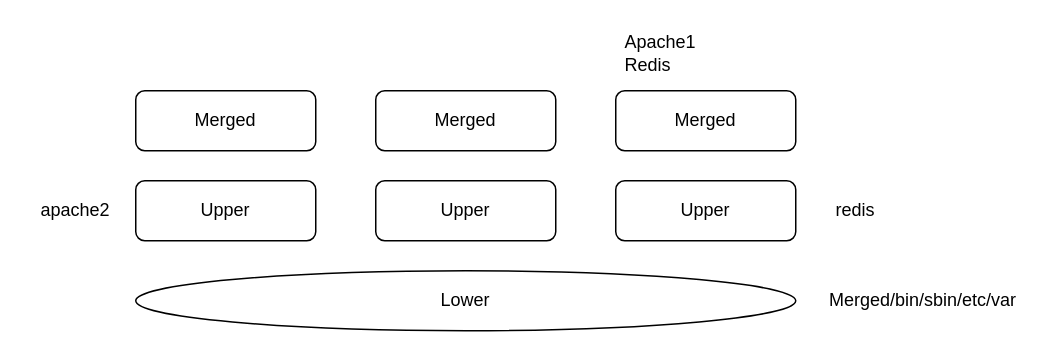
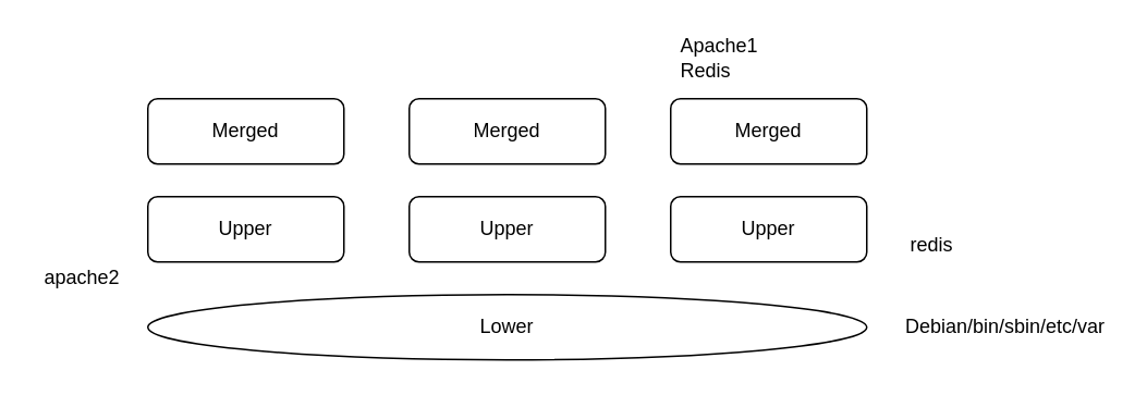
- <mxCell id="12" value="apache2" style="text;html=1;strokeColor=none;fillColor=none;align=center;verticalAlign=middle;whiteSpace=wrap;rounded=0;" parent="1" vertex="1"><mxGeometry x="20" y="125" width="60" height="30" as="geometry" /></mxCell>
+ <mxCell id="12" value="apache2" style="text;html=1;strokeColor=none;fillColor=none;align=center;verticalAlign=middle;whiteSpace=wrap;rounded=0;" parent="1" vertex="1"><mxGeometry x="20" y="155" width="60" height="30" as="geometry" /></mxCell>
- <mxCell id="10" value="redis" style="text;html=1;strokeColor=none;fillColor=none;align=center;verticalAlign=middle;whiteSpace=wrap;rounded=0;" parent="1" vertex="1"><mxGeometry x="540" y="125" width="60" height="30" as="geometry" /></mxCell>
+ <mxCell id="10" value="redis" style="text;html=1;strokeColor=none;fillColor=none;align=center;verticalAlign=middle;whiteSpace=wrap;rounded=0;" parent="1" vertex="1"><mxGeometry x="540" y="135" width="60" height="30" as="geometry" /></mxCell>
- <mxCell id="11" value="Merged/bin/sbin/etc/var" style="text;html=1;strokeColor=none;fillColor=none;align=center;verticalAlign=middle;whiteSpace=wrap;rounded=0;" parent="1" vertex="1"><mxGeometry x="550" y="185" width="130" height="30" as="geometry" /></mxCell>
+ <mxCell id="11" value="Debian/bin/sbin/etc/var" style="text;html=1;strokeColor=none;fillColor=none;align=center;verticalAlign=middle;whiteSpace=wrap;rounded=0;" parent="1" vertex="1"><mxGeometry x="550" y="185" width="130" height="30" as="geometry" /></mxCell>
